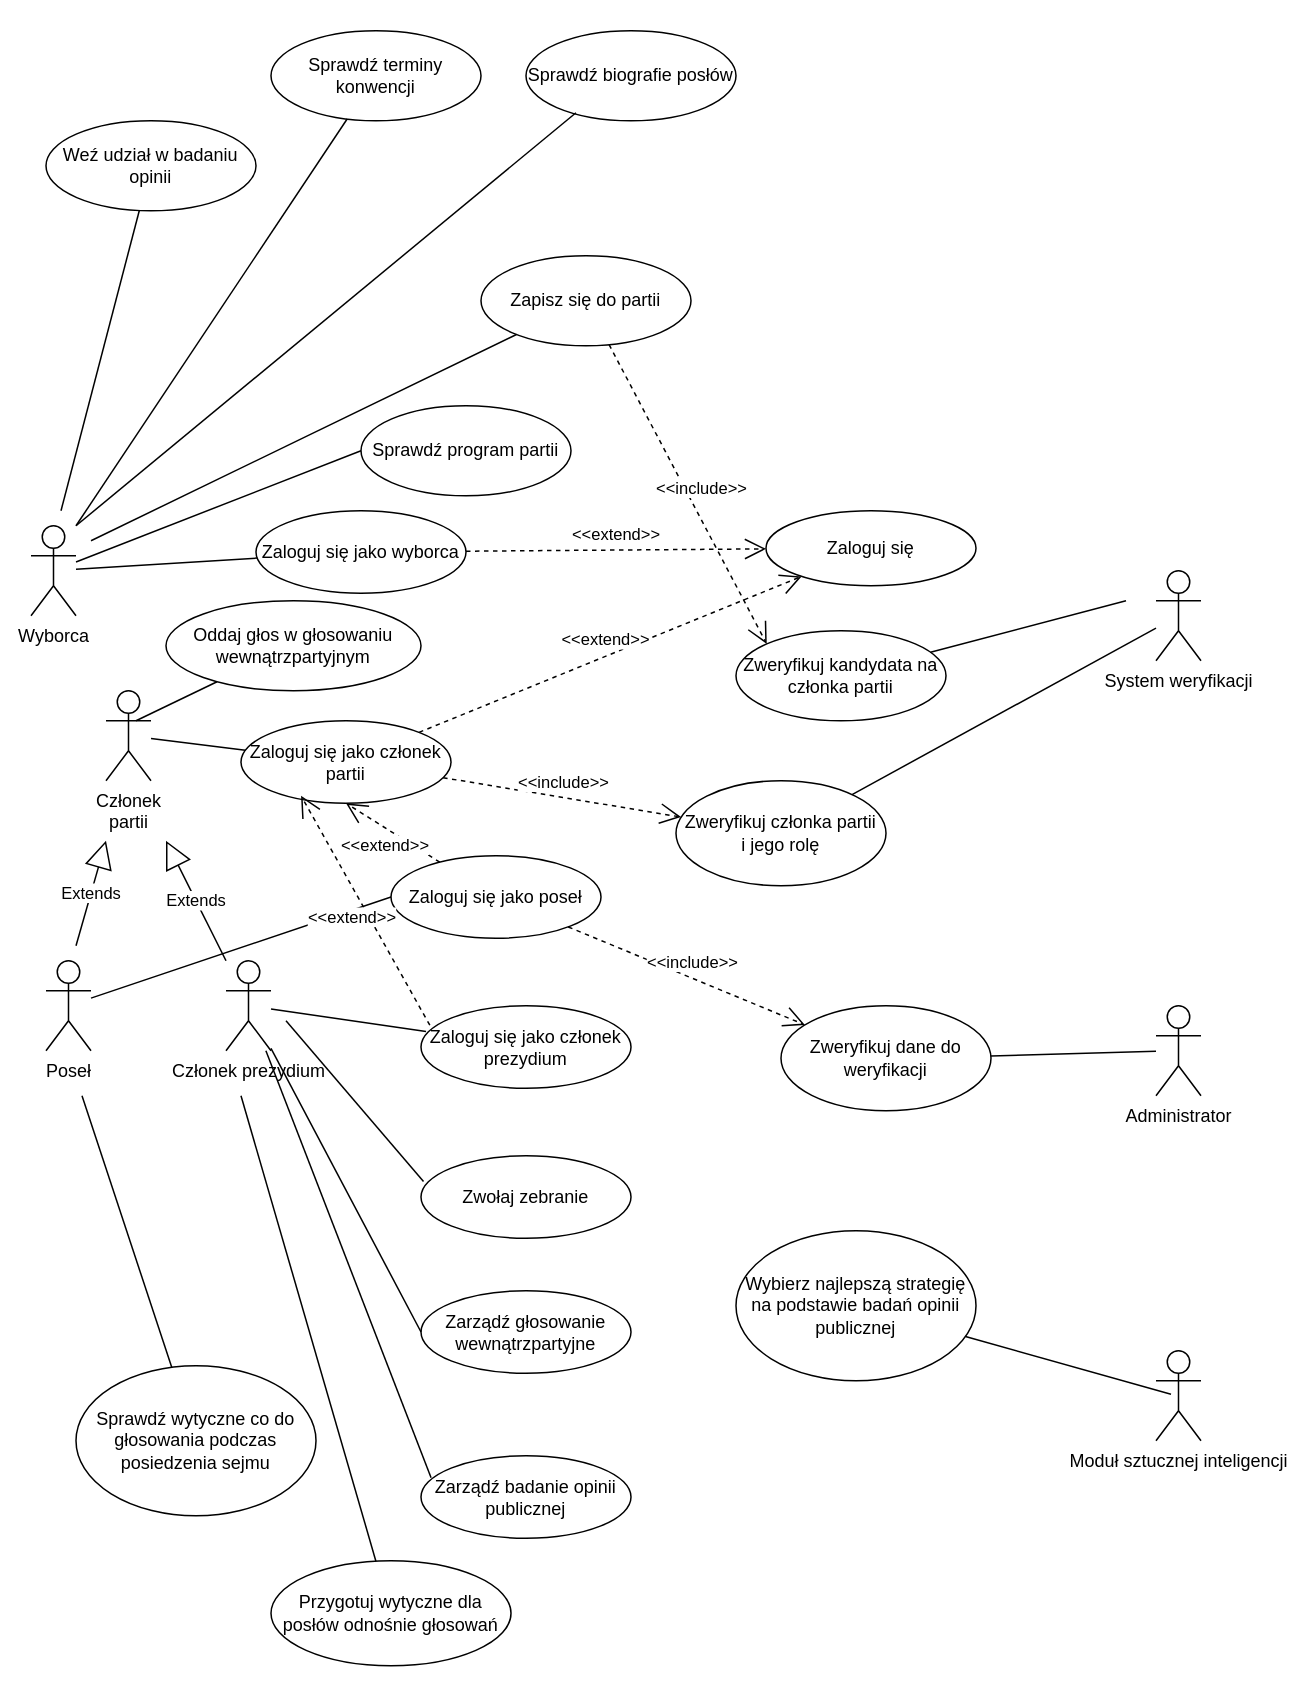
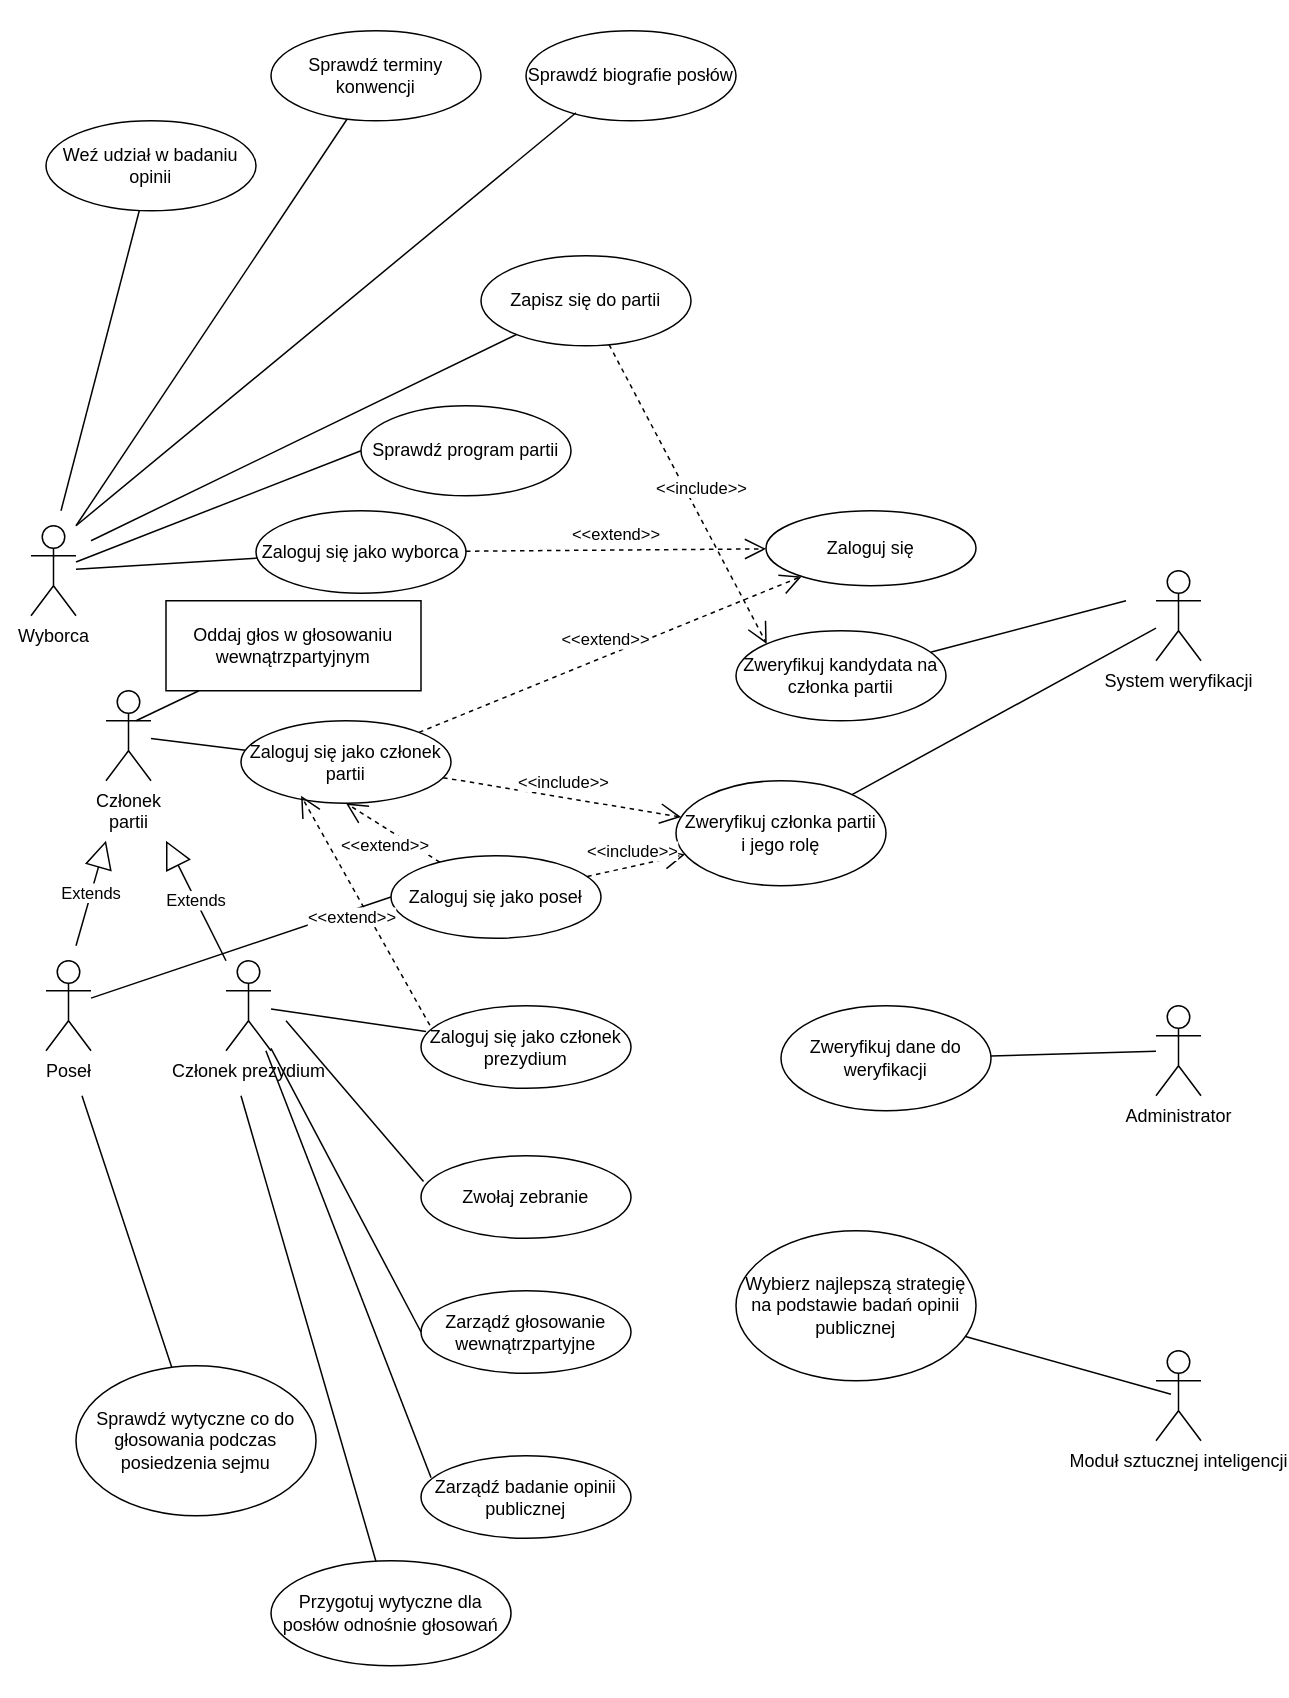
- <mxCell id="51" value="Oddaj głos w głosowaniu wewnątrzpartyjnym" style="ellipse;whiteSpace=wrap;html=1;" vertex="1" parent="1"><mxGeometry x="110" y="400" width="170" height="60" as="geometry" /></mxCell>
+ <mxCell id="51" value="Oddaj głos w głosowaniu wewnątrzpartyjnym" style="whiteSpace=wrap;html=1;rounded=0;" vertex="1" parent="1"><mxGeometry x="110" y="400" width="170" height="60" as="geometry" /></mxCell>
- <mxCell id="25" value="&amp;lt;&amp;lt;include&amp;gt;&amp;gt;" style="endArrow=open;endSize=12;dashed=1;html=1;fontFamily=Helvetica;" edge="1" parent="1" source="21" target="26"><mxGeometry y="10" width="160" relative="1" as="geometry"><mxPoint x="389.728" y="682.603" as="sourcePoint" /><mxPoint x="494.141" y="595.059" as="targetPoint" /><mxPoint as="offset" /></mxGeometry></mxCell>
+ <mxCell id="25" value="&amp;lt;&amp;lt;include&amp;gt;&amp;gt;" style="endArrow=open;endSize=12;dashed=1;html=1;fontFamily=Helvetica;" edge="1" parent="1" source="21" target="10"><mxGeometry y="10" width="160" relative="1" as="geometry"><mxPoint x="389.728" y="682.603" as="sourcePoint" /><mxPoint x="494.141" y="595.059" as="targetPoint" /><mxPoint as="offset" /></mxGeometry></mxCell>
